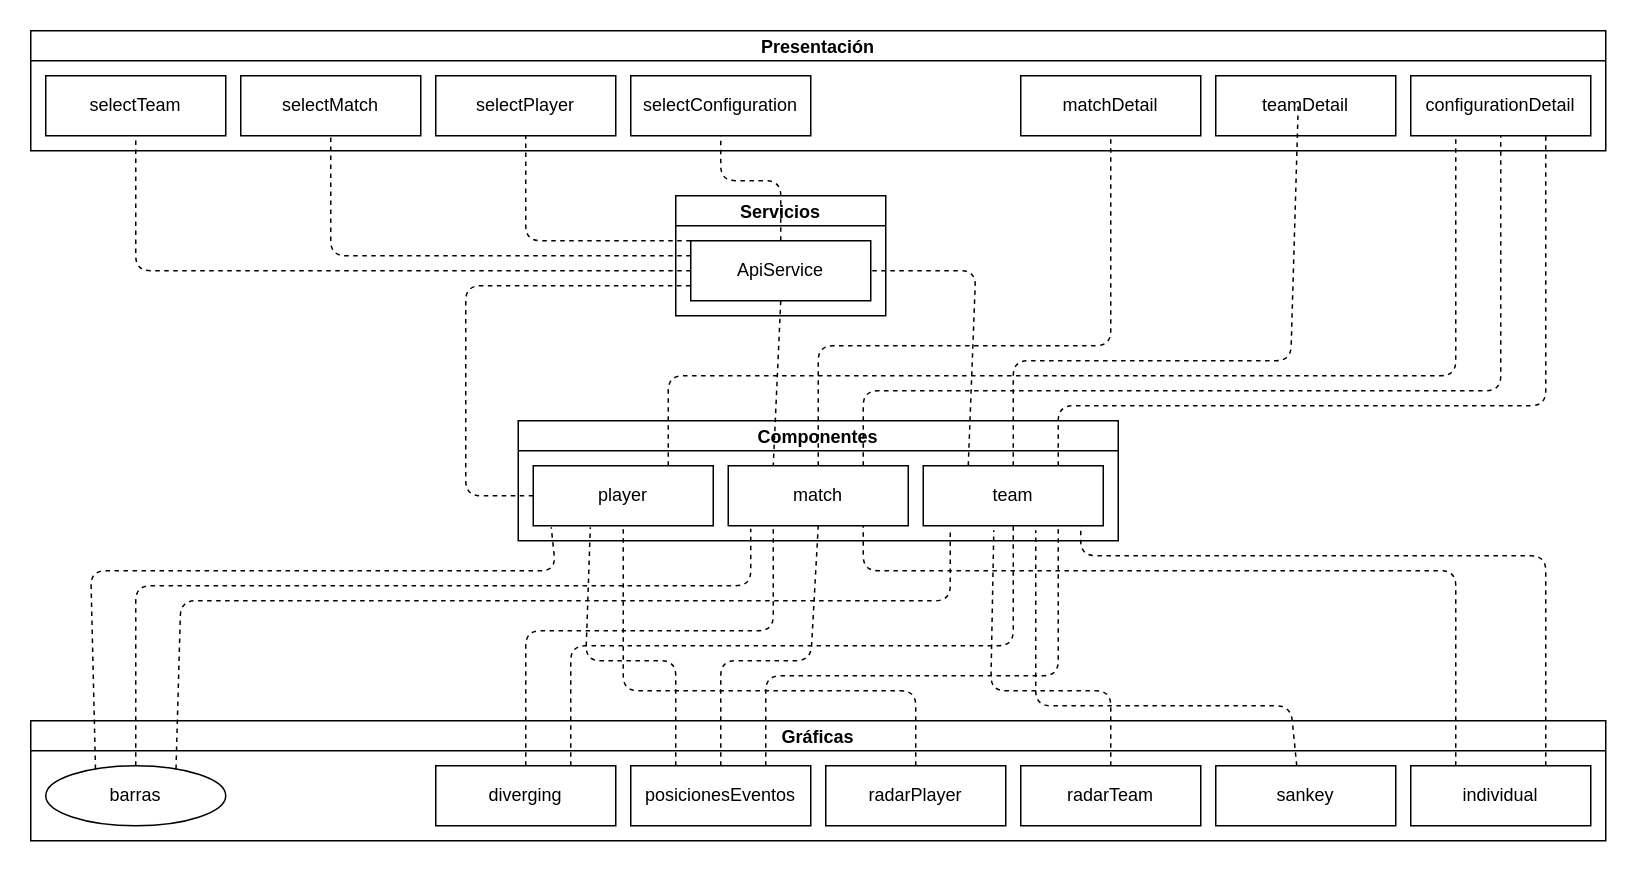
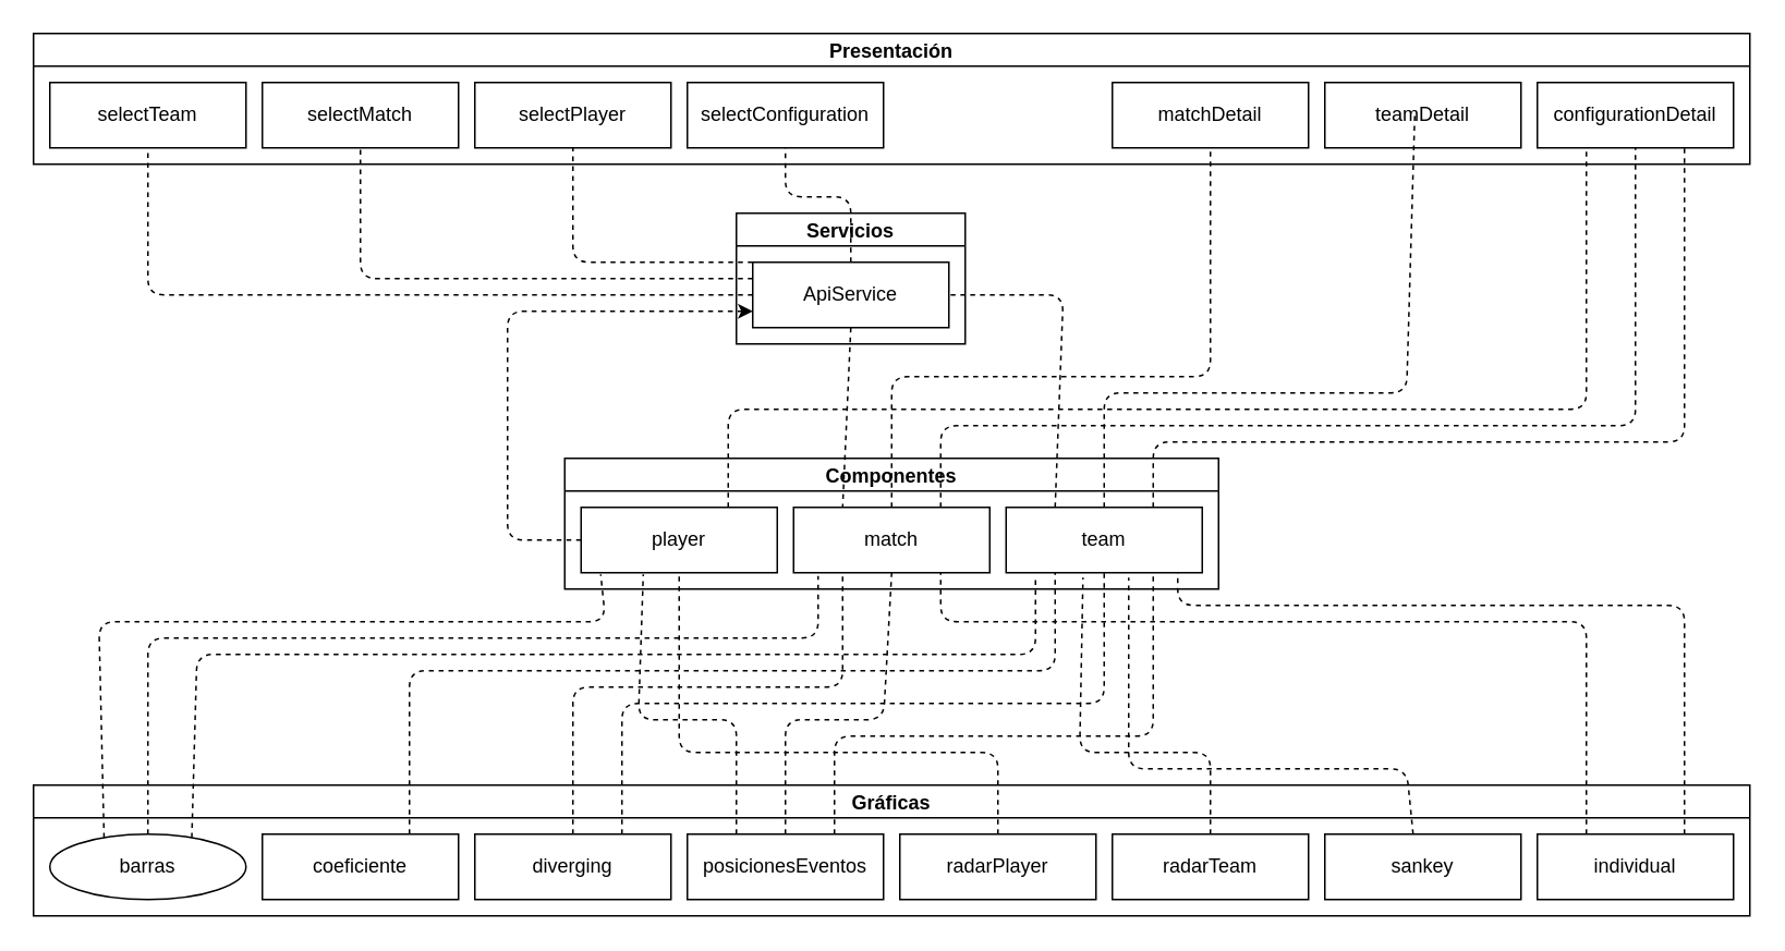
- <mxCell id="34" value="" style="endArrow=none;dashed=1;html=1;exitX=0;exitY=0.5;exitDx=0;exitDy=0;entryX=0;entryY=0.75;entryDx=0;entryDy=0;" edge="1" parent="1" source="11" target="15"><mxGeometry width="50" height="50" relative="1" as="geometry"><mxPoint x="190" y="300" as="sourcePoint" /><mxPoint x="240" y="250" as="targetPoint" /><Array as="points"><mxPoint x="310" y="330" /><mxPoint x="310" y="190" /></Array></mxGeometry></mxCell>
+ <mxCell id="34" value="" style="endArrow=classic;dashed=1;html=1;exitX=0;exitY=0.5;exitDx=0;exitDy=0;entryX=0;entryY=0.75;entryDx=0;entryDy=0;" edge="1" parent="1" source="11" target="15"><mxGeometry width="50" height="50" relative="1" as="geometry"><mxPoint x="190" y="300" as="sourcePoint" /><mxPoint x="240" y="250" as="targetPoint" /><Array as="points"><mxPoint x="310" y="330" /><mxPoint x="310" y="190" /></Array></mxGeometry></mxCell>
+ <mxCell id="40" value="" style="endArrow=none;dashed=1;html=1;entryX=0.25;entryY=1;entryDx=0;entryDy=0;exitX=0.75;exitY=0;exitDx=0;exitDy=0;" edge="1" parent="1" source="22" target="13"><mxGeometry width="50" height="50" relative="1" as="geometry"><mxPoint x="110" y="490" as="sourcePoint" /><mxPoint x="520" y="372" as="targetPoint" /><Array as="points"><mxPoint x="250" y="410" /><mxPoint x="645" y="410" /></Array></mxGeometry></mxCell>
+ <mxCell id="22" value="coeficiente" style="whiteSpace=wrap;html=1;treeFolding=1;treeMoving=1;newEdgeStyle={&quot;edgeStyle&quot;:&quot;elbowEdgeStyle&quot;,&quot;startArrow&quot;:&quot;none&quot;,&quot;endArrow&quot;:&quot;none&quot;};" vertex="1" parent="16"><mxGeometry x="140" y="30" width="120" height="40" as="geometry" /></mxCell>
